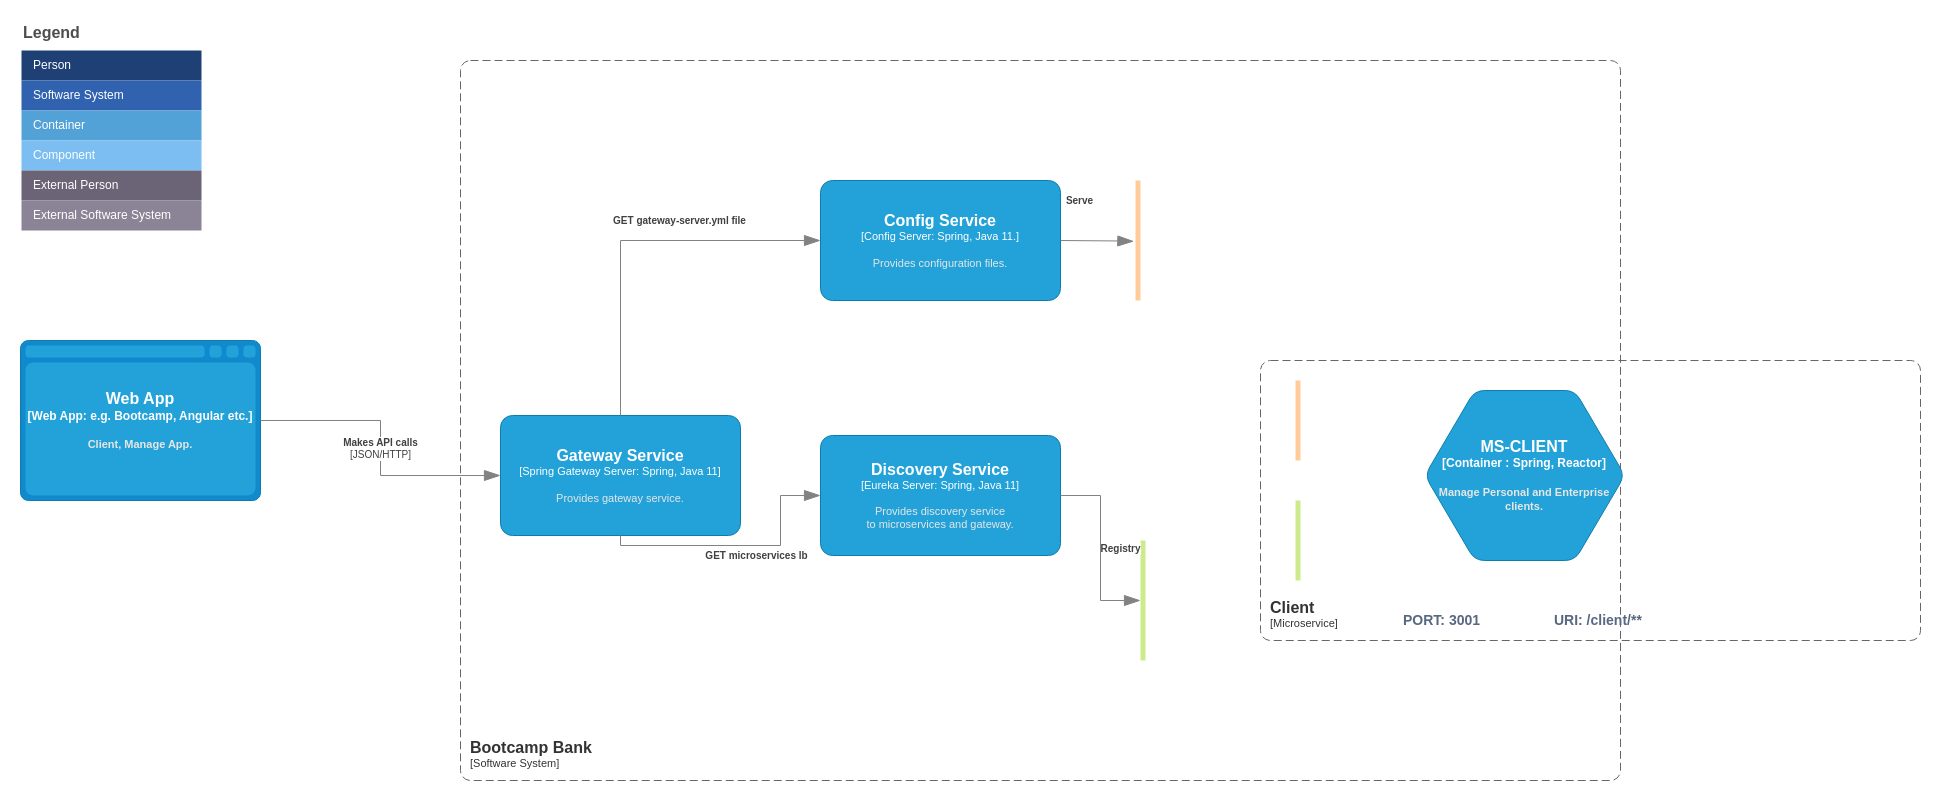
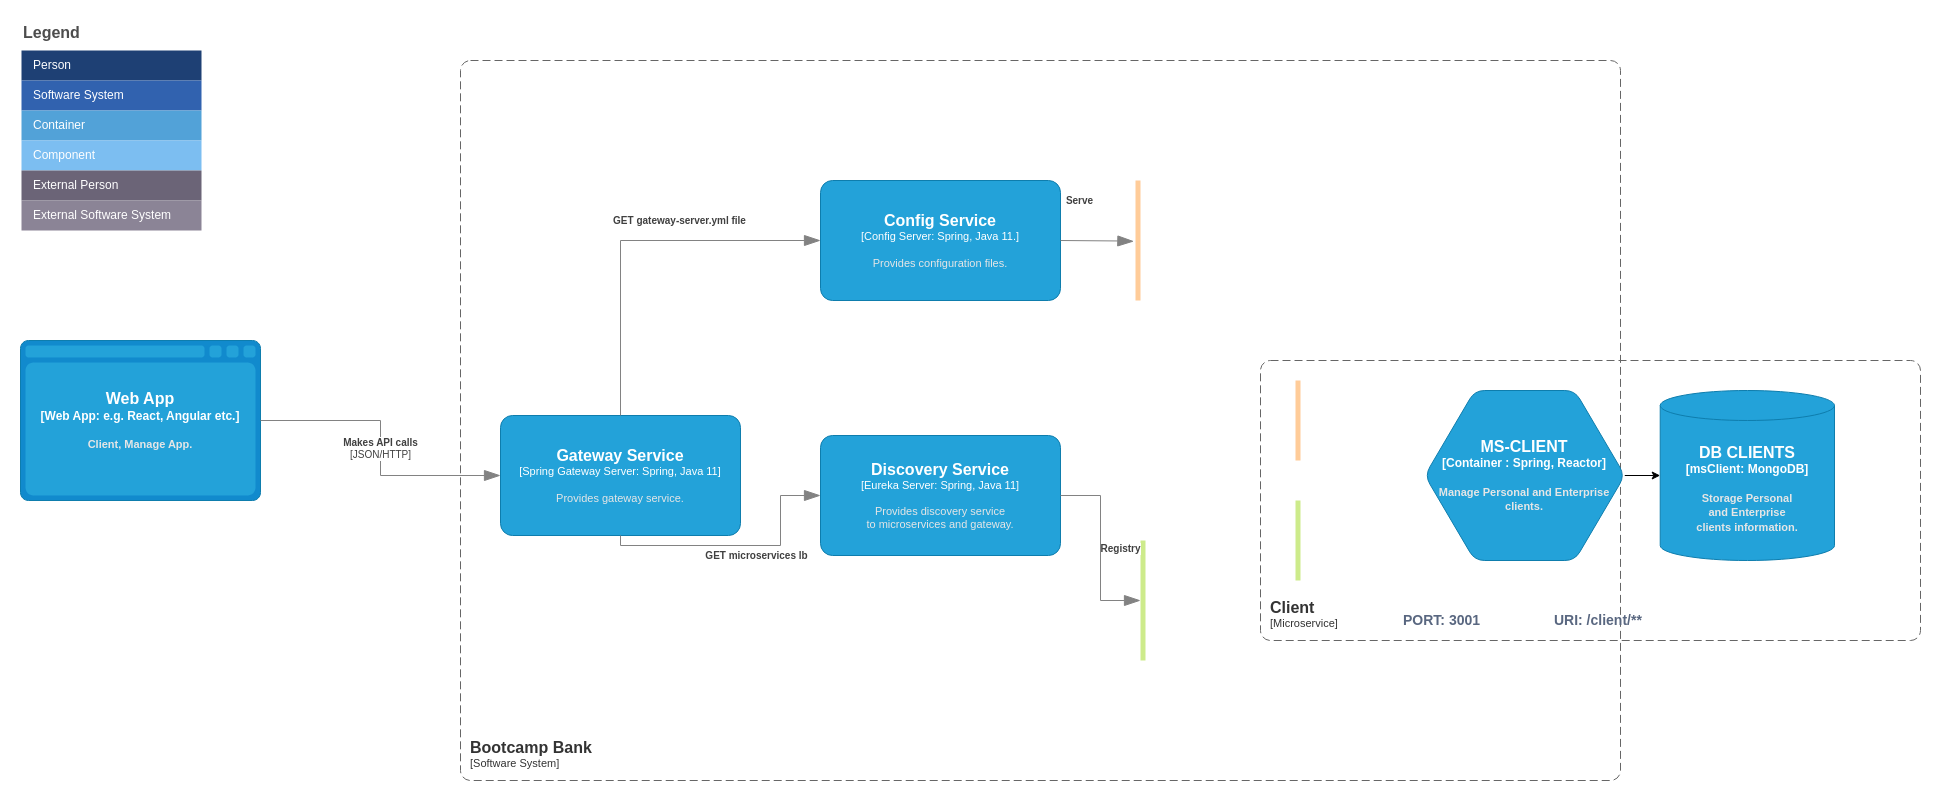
- <mxCell id="11" value="&lt;font style=&quot;font-size: 16px&quot;&gt;&lt;b&gt;Web App&lt;/font&gt;&lt;div&gt;[Web App:&amp;nbsp;e.g. Bootcamp, Angular etc.]&lt;/div&gt;&lt;br&gt;&lt;div&gt;&lt;font style=&quot;font-size: 11px&quot;&gt;&lt;font color=&quot;#E6E6E6&quot;&gt;Client, Manage App.&lt;/font&gt;&lt;/div&gt;" style="shape=mxgraph.c4.webBrowserContainer;whiteSpace=wrap;html=1;boundedLbl=1;rounded=0;labelBackgroundColor=none;fillColor=#118ACD;fontSize=12;fontColor=#ffffff;align=center;strokeColor=#0E7DAD;metaEdit=1;points=[[0.5,0,0],[1,0.25,0],[1,0.5,0],[1,0.75,0],[0.5,1,0],[0,0.75,0],[0,0.5,0],[0,0.25,0]];resizable=0;" vertex="1" parent="1"><mxGeometry x="20" y="340" width="240" height="160" as="geometry" /></mxCell>
+ <mxCell id="11" value="&lt;font style=&quot;font-size: 16px&quot;&gt;&lt;b&gt;Web App&lt;/font&gt;&lt;div&gt;[Web App:&amp;nbsp;e.g. React, Angular etc.]&lt;/div&gt;&lt;br&gt;&lt;div&gt;&lt;font style=&quot;font-size: 11px&quot;&gt;&lt;font color=&quot;#E6E6E6&quot;&gt;Client, Manage App.&lt;/font&gt;&lt;/div&gt;" style="shape=mxgraph.c4.webBrowserContainer;whiteSpace=wrap;html=1;boundedLbl=1;rounded=0;labelBackgroundColor=none;fillColor=#118ACD;fontSize=12;fontColor=#ffffff;align=center;strokeColor=#0E7DAD;metaEdit=1;points=[[0.5,0,0],[1,0.25,0],[1,0.5,0],[1,0.75,0],[0.5,1,0],[0,0.75,0],[0,0.5,0],[0,0.25,0]];resizable=0;" vertex="1" parent="1"><mxGeometry x="20" y="340" width="240" height="160" as="geometry" /></mxCell>
+ <mxCell id="22" style="edgeStyle=orthogonalEdgeStyle;rounded=0;orthogonalLoop=1;jettySize=auto;html=1;" edge="1" parent="18" source="20" target="21"><mxGeometry relative="1" as="geometry" /></mxCell>
+ <mxCell id="21" value="&lt;font style=&quot;font-size: 16px&quot;&gt;&lt;b&gt;DB CLIENTS&lt;/font&gt;&lt;div&gt;[msClient:&amp;nbsp;MongoDB]&lt;/div&gt;&lt;br&gt;&lt;div&gt;&lt;font style=&quot;font-size: 11px&quot;&gt;&lt;font color=&quot;#E6E6E6&quot;&gt;Storage Personal &#10;and Enterprise &#10;clients information.&lt;/font&gt;&lt;/div&gt;" style="shape=cylinder3;size=15;whiteSpace=wrap;html=1;boundedLbl=1;rounded=0;labelBackgroundColor=none;fillColor=#23A2D9;fontSize=12;fontColor=#ffffff;align=center;strokeColor=#0E7DAD;metaEdit=1;points=[[0.5,0,0],[1,0.25,0],[1,0.5,0],[1,0.75,0],[0.5,1,0],[0,0.75,0],[0,0.5,0],[0,0.25,0]];resizable=1;" vertex="1" parent="18"><mxGeometry x="399.71" y="30" width="174.29" height="170" as="geometry" /></mxCell>
